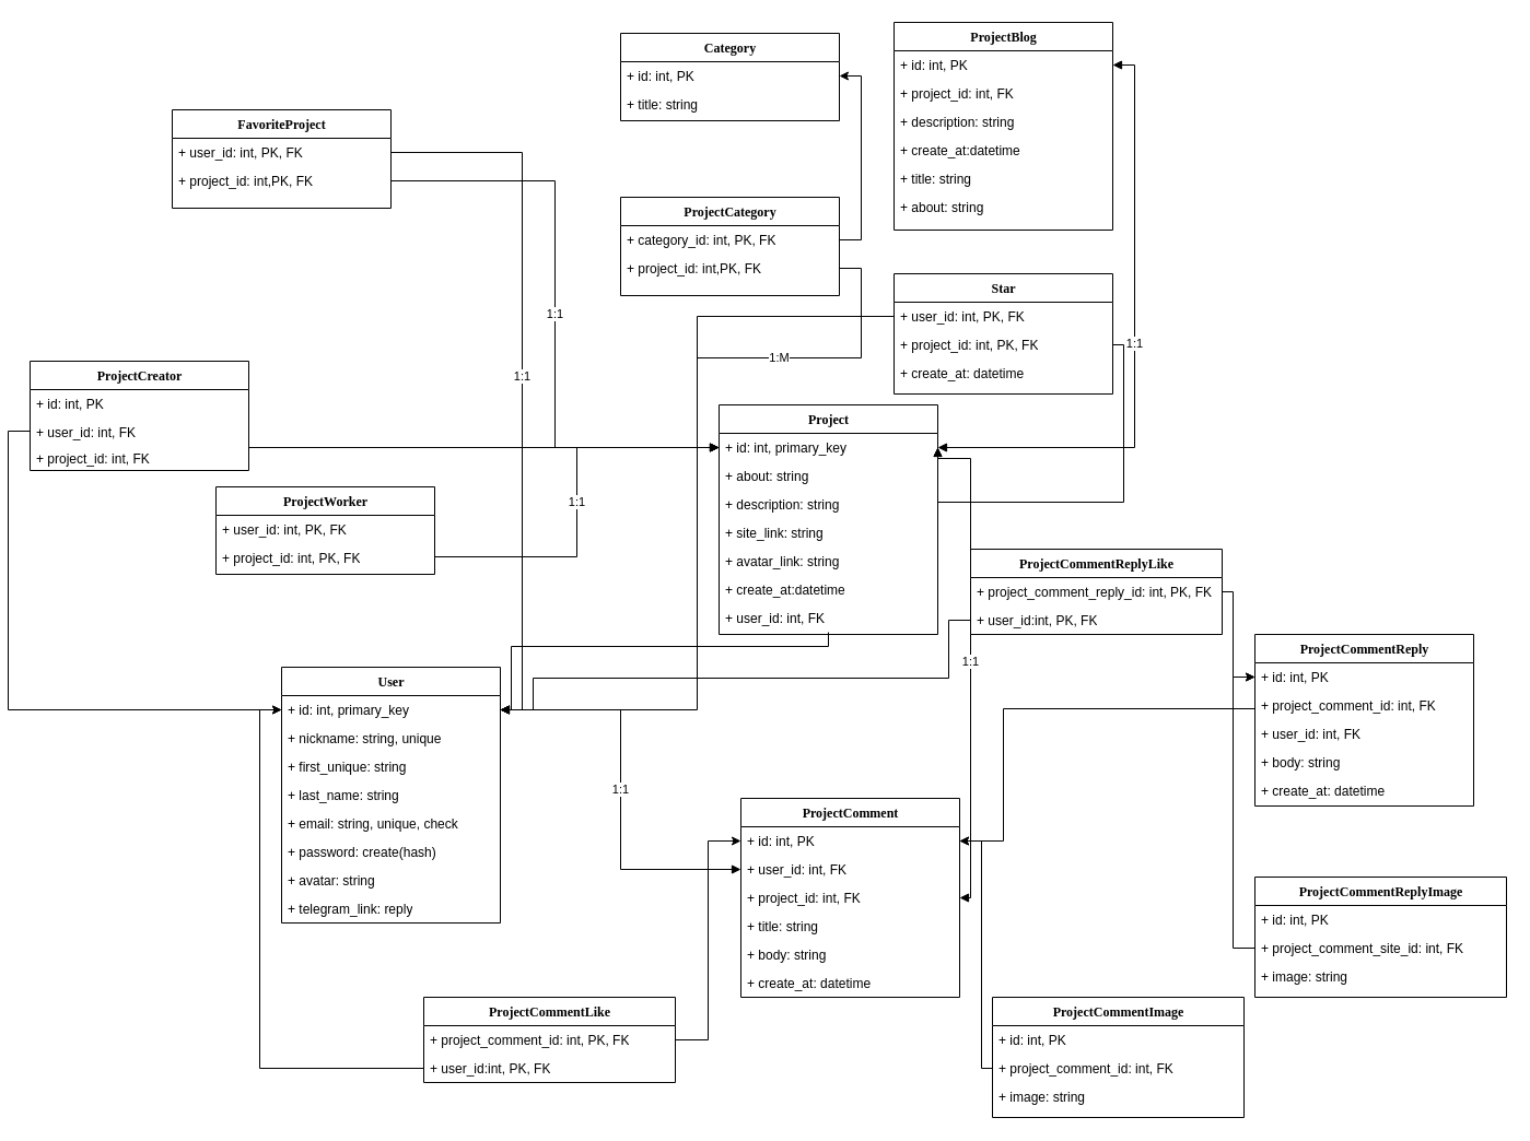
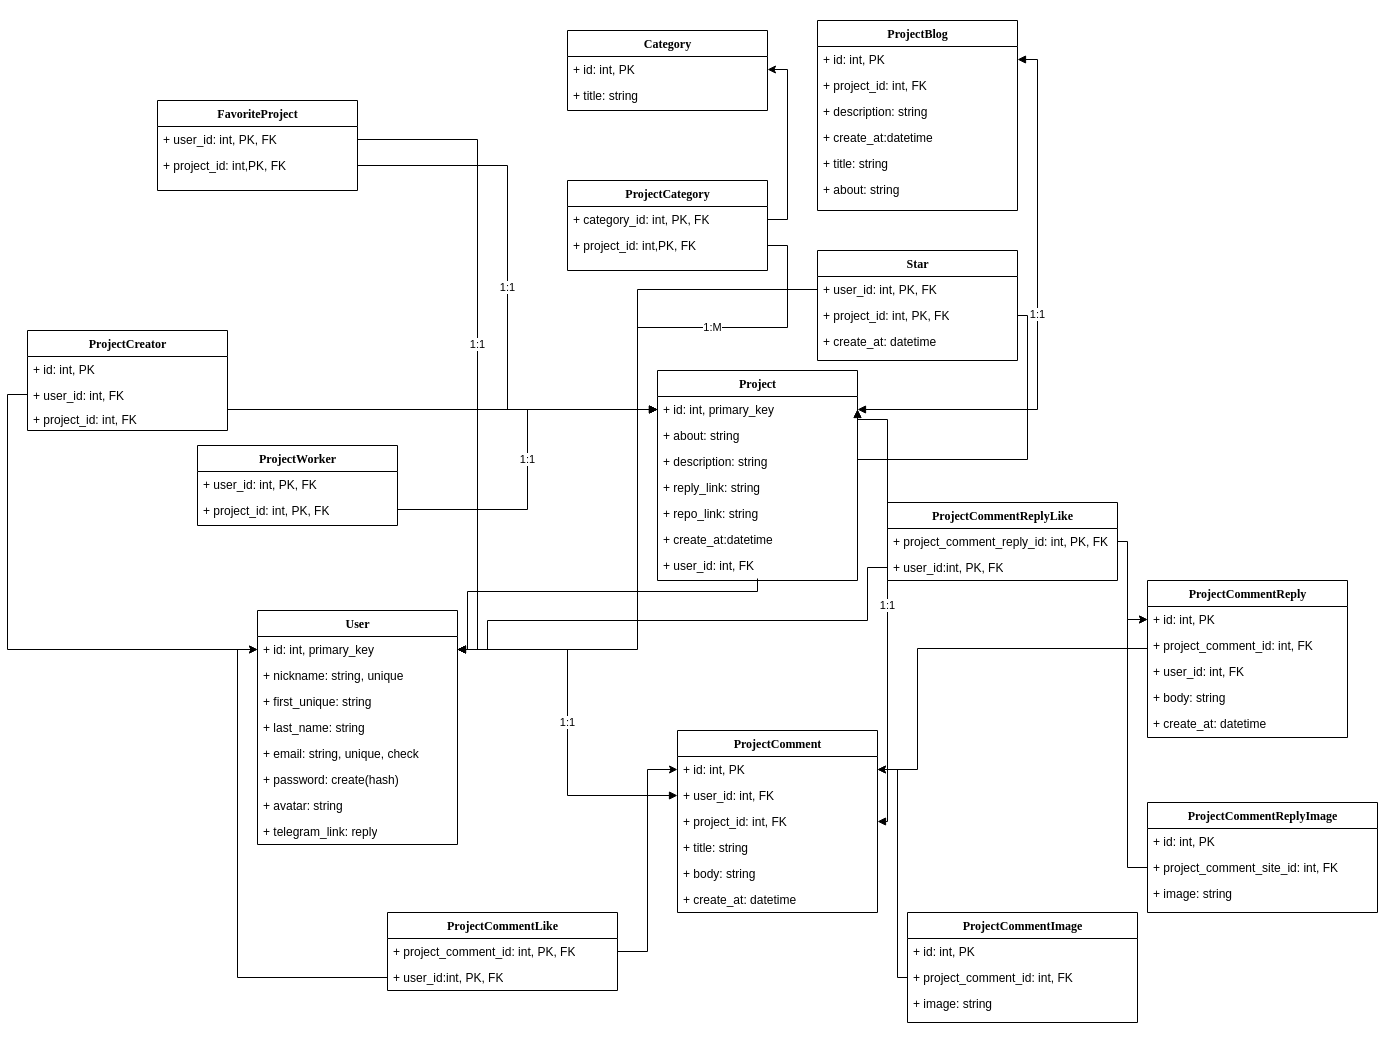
- <mxCell id="18" value="+ site_link: string" style="text;html=1;strokeColor=none;fillColor=none;align=left;verticalAlign=top;spacingLeft=4;spacingRight=4;whiteSpace=wrap;overflow=hidden;rotatable=0;points=[[0,0.5],[1,0.5]];portConstraint=eastwest;" parent="14" vertex="1"><mxGeometry y="104" width="200" height="26" as="geometry" /></mxCell>
+ <mxCell id="18" value="+ reply_link: string" style="text;html=1;strokeColor=none;fillColor=none;align=left;verticalAlign=top;spacingLeft=4;spacingRight=4;whiteSpace=wrap;overflow=hidden;rotatable=0;points=[[0,0.5],[1,0.5]];portConstraint=eastwest;" parent="14" vertex="1"><mxGeometry y="104" width="200" height="26" as="geometry" /></mxCell>
- <mxCell id="19" value="+ avatar_link: string" style="text;html=1;strokeColor=none;fillColor=none;align=left;verticalAlign=top;spacingLeft=4;spacingRight=4;whiteSpace=wrap;overflow=hidden;rotatable=0;points=[[0,0.5],[1,0.5]];portConstraint=eastwest;" parent="14" vertex="1"><mxGeometry y="130" width="200" height="26" as="geometry" /></mxCell>
+ <mxCell id="19" value="+ repo_link: string" style="text;html=1;strokeColor=none;fillColor=none;align=left;verticalAlign=top;spacingLeft=4;spacingRight=4;whiteSpace=wrap;overflow=hidden;rotatable=0;points=[[0,0.5],[1,0.5]];portConstraint=eastwest;" parent="14" vertex="1"><mxGeometry y="130" width="200" height="26" as="geometry" /></mxCell>
